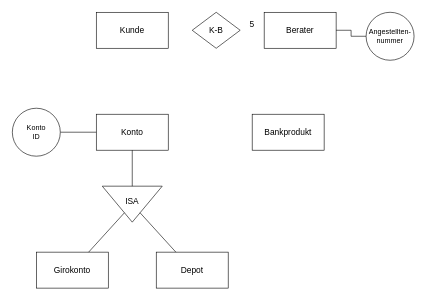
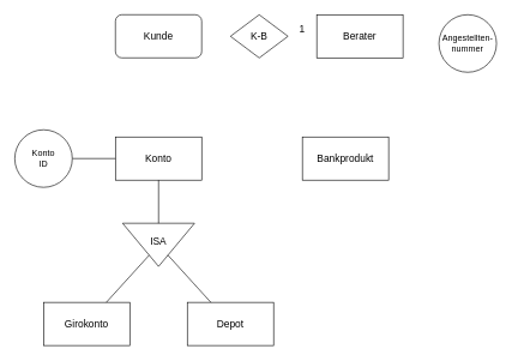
- <mxCell id="4" value="5" style="text;html=1;align=center;verticalAlign=middle;whiteSpace=wrap;rounded=0;fontSize=14;" vertex="1" parent="1"><mxGeometry x="410" y="30" width="20" height="20" as="geometry" /></mxCell>
+ <mxCell id="4" value="1" style="text;html=1;align=center;verticalAlign=middle;whiteSpace=wrap;rounded=0;fontSize=14;" vertex="1" parent="1"><mxGeometry x="410" y="30" width="20" height="20" as="geometry" /></mxCell>
- <mxCell id="2" value="&lt;font style=&quot;font-size: 14px;&quot;&gt;Kunde&lt;/font&gt;" style="rounded=0;whiteSpace=wrap;html=1;" vertex="1" parent="1"><mxGeometry x="160" y="20" width="120" height="60" as="geometry" /></mxCell>
+ <mxCell id="2" value="&lt;font style=&quot;font-size: 14px;&quot;&gt;Kunde&lt;/font&gt;" style="whiteSpace=wrap;html=1;rounded=1;" vertex="1" parent="1"><mxGeometry x="160" y="20" width="120" height="60" as="geometry" /></mxCell>
- <mxCell id="16" style="edgeStyle=orthogonalEdgeStyle;rounded=0;orthogonalLoop=1;jettySize=auto;html=1;endArrow=none;endFill=0;" edge="1" parent="1" source="17" target="3"><mxGeometry relative="1" as="geometry" /></mxCell>
